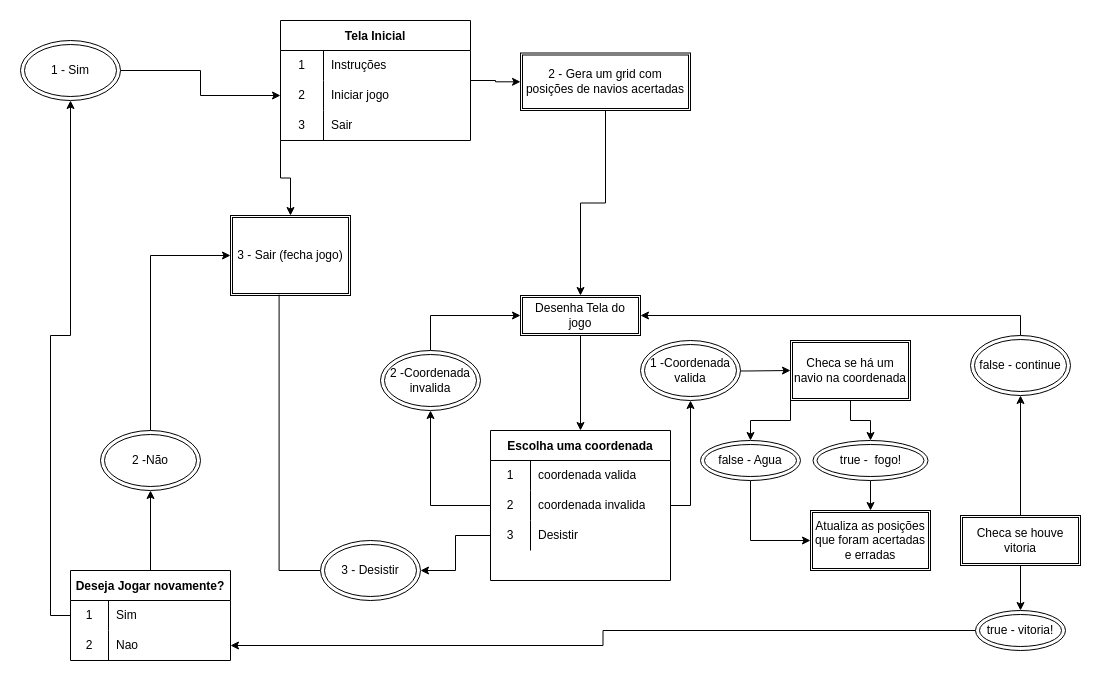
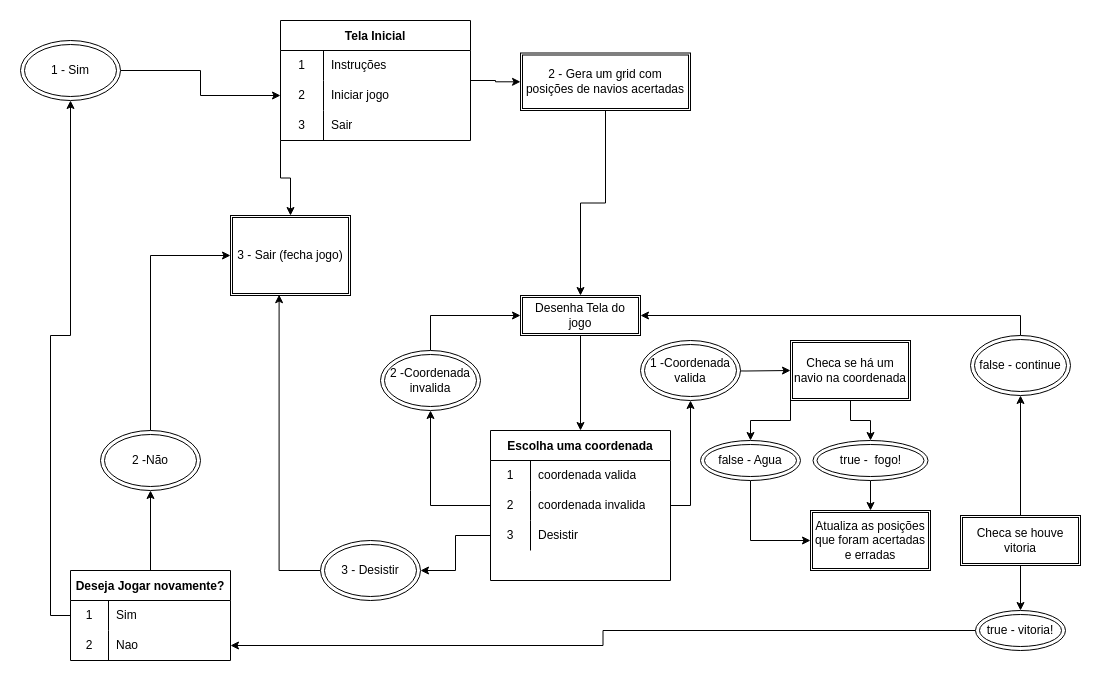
- <mxCell id="33" style="edgeStyle=orthogonalEdgeStyle;rounded=0;orthogonalLoop=1;jettySize=auto;html=1;exitX=0;exitY=0.5;exitDx=0;exitDy=0;entryX=0.405;entryY=0.99;entryDx=0;entryDy=0;entryPerimeter=0;startArrow=none;endArrow=none;" edge="1" parent="1" source="64" target="14"><mxGeometry relative="1" as="geometry"><mxPoint x="450" y="435" as="targetPoint" /><Array as="points" /></mxGeometry></mxCell>
+ <mxCell id="33" style="edgeStyle=orthogonalEdgeStyle;rounded=0;orthogonalLoop=1;jettySize=auto;html=1;exitX=0;exitY=0.5;exitDx=0;exitDy=0;entryX=0.405;entryY=0.99;entryDx=0;entryDy=0;entryPerimeter=0;startArrow=none;" edge="1" parent="1" source="64" target="14"><mxGeometry relative="1" as="geometry"><mxPoint x="450" y="435" as="targetPoint" /><Array as="points" /></mxGeometry></mxCell>
